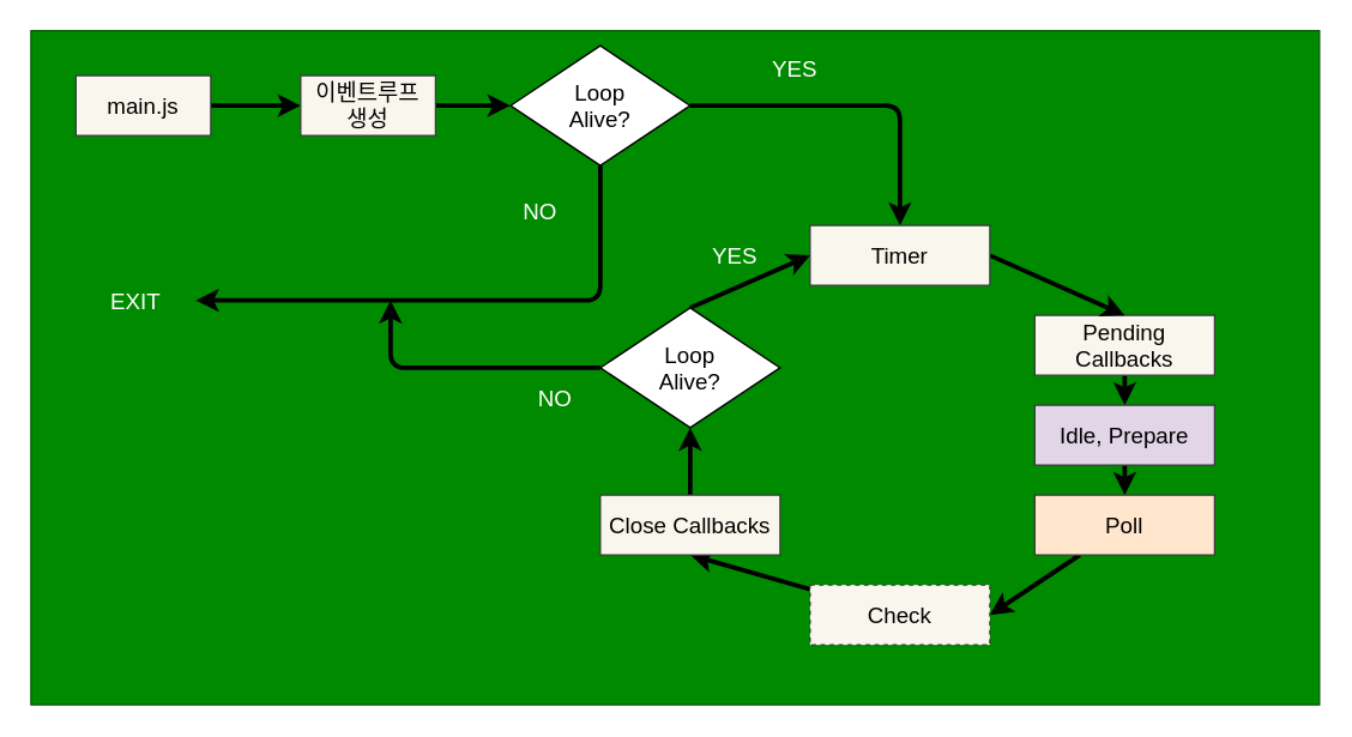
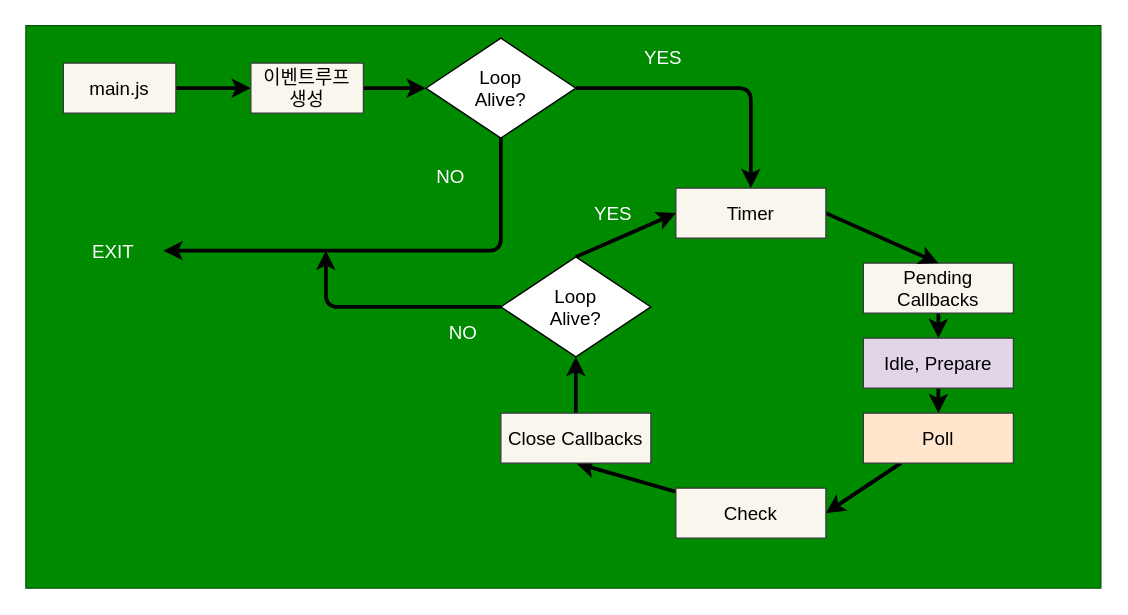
- <mxCell id="16" value="&lt;font color=&quot;#000000&quot;&gt;&lt;span style=&quot;font-size: 15px&quot;&gt;Check&lt;br&gt;&lt;/span&gt;&lt;/font&gt;" style="rounded=0;whiteSpace=wrap;html=1;fillColor=#f9f7ed;strokeColor=#36393d;dashed=1;" vertex="1" parent="1"><mxGeometry x="540" y="390" width="120" height="40" as="geometry" /></mxCell>
+ <mxCell id="16" value="&lt;font color=&quot;#000000&quot;&gt;&lt;span style=&quot;font-size: 15px&quot;&gt;Check&lt;br&gt;&lt;/span&gt;&lt;/font&gt;" style="rounded=0;whiteSpace=wrap;html=1;fillColor=#f9f7ed;strokeColor=#36393d;" vertex="1" parent="1"><mxGeometry x="540" y="390" width="120" height="40" as="geometry" /></mxCell>
